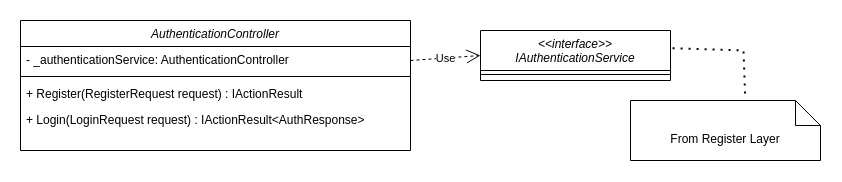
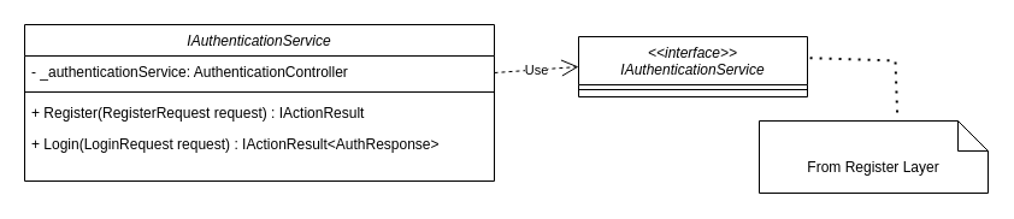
- <mxCell id="2" value="AuthenticationController" style="swimlane;fontStyle=2;align=center;verticalAlign=top;childLayout=stackLayout;horizontal=1;startSize=26;horizontalStack=0;resizeParent=1;resizeLast=0;collapsible=1;marginBottom=0;rounded=0;shadow=0;strokeWidth=1;" vertex="1" parent="1"><mxGeometry x="20" y="20" width="390" height="130" as="geometry"><mxRectangle x="230" y="140" width="160" height="26" as="alternateBounds" /></mxGeometry></mxCell>
+ <mxCell id="2" value="IAuthenticationService" style="swimlane;fontStyle=2;align=center;verticalAlign=top;childLayout=stackLayout;horizontal=1;startSize=26;horizontalStack=0;resizeParent=1;resizeLast=0;collapsible=1;marginBottom=0;rounded=0;shadow=0;strokeWidth=1;" vertex="1" parent="1"><mxGeometry x="20" y="20" width="390" height="130" as="geometry"><mxRectangle x="230" y="140" width="160" height="26" as="alternateBounds" /></mxGeometry></mxCell>
